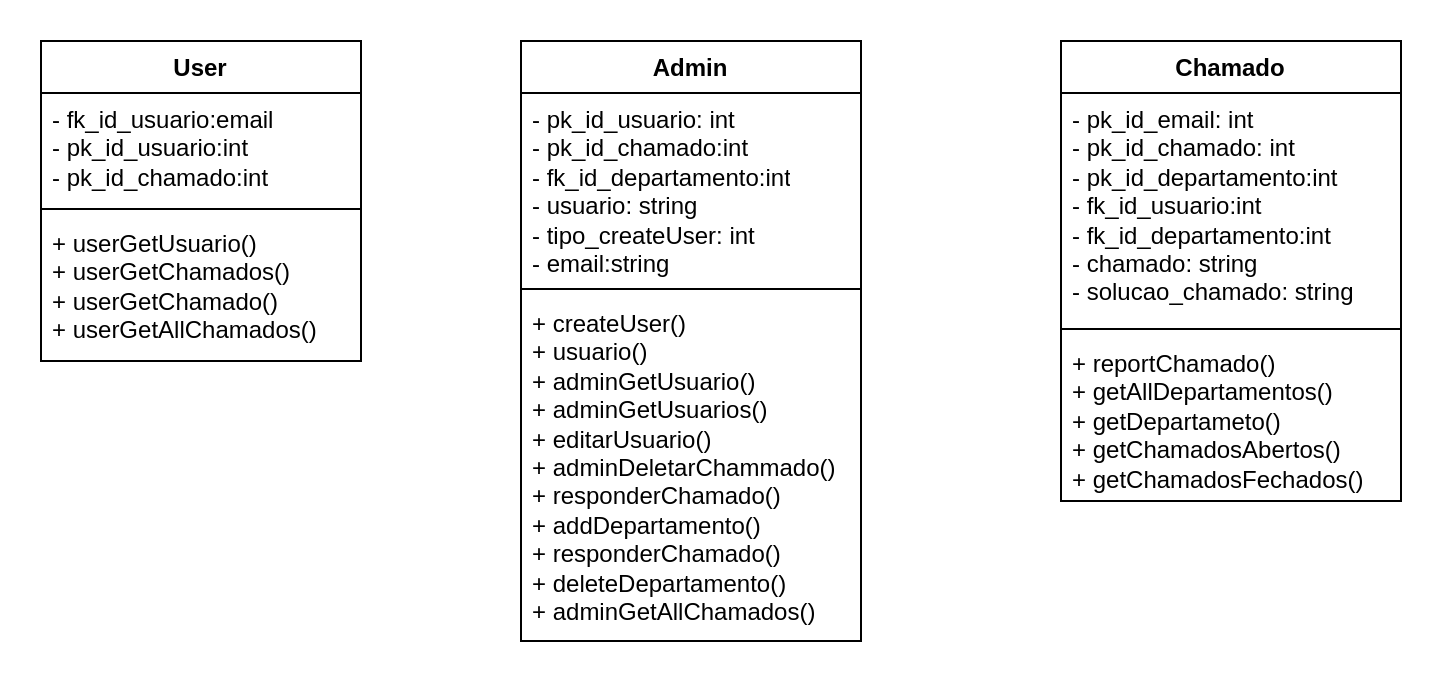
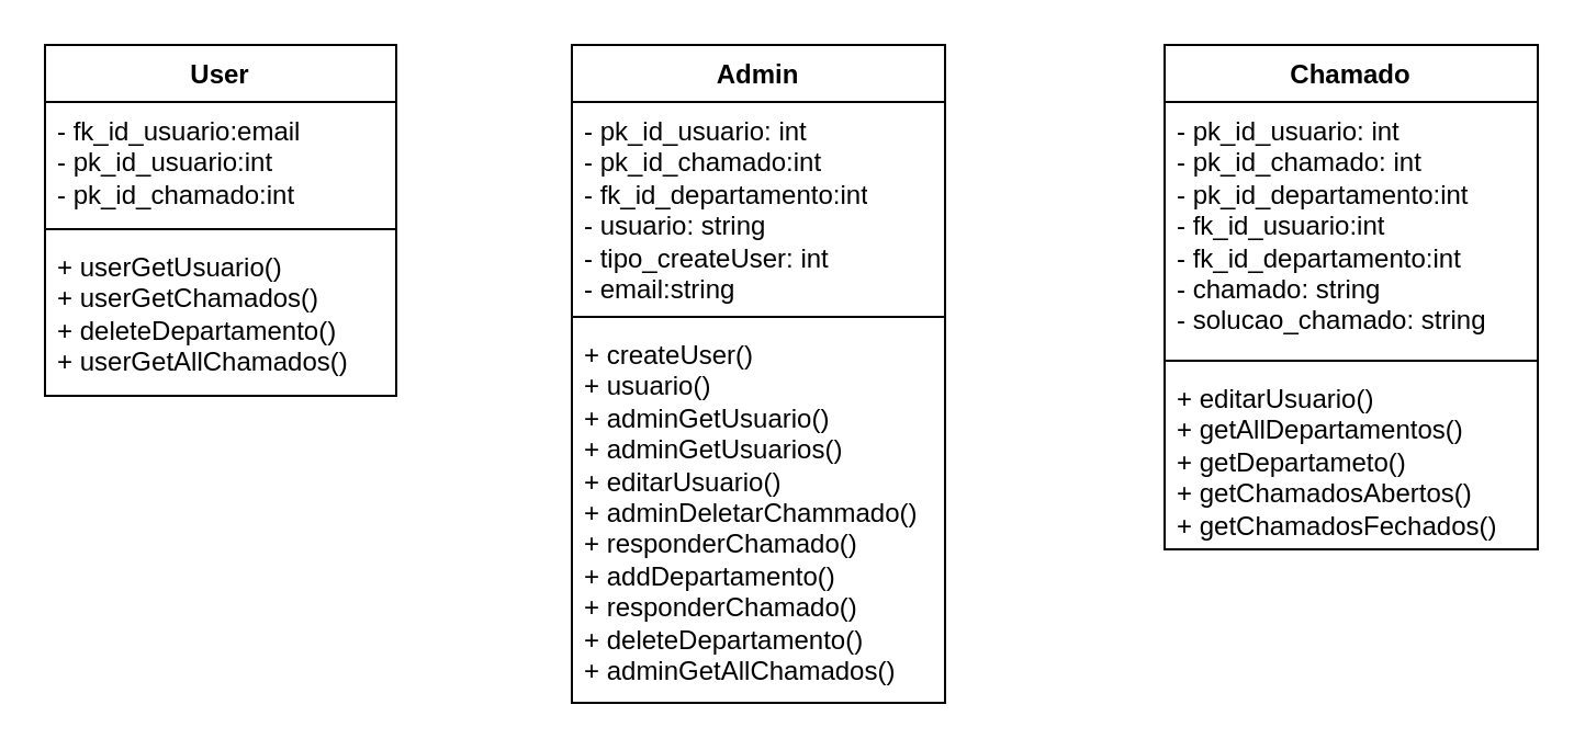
- <mxCell id="7" value="- pk_id_email: int&lt;div&gt;- pk_id_chamado: int&lt;/div&gt;&lt;div&gt;- pk_id_departamento:int&lt;/div&gt;&lt;div&gt;- fk_id_usuario:int&lt;/div&gt;&lt;div&gt;- fk_id_departamento:int&lt;/div&gt;&lt;div&gt;- chamado: string&lt;/div&gt;&lt;div&gt;- solucao_chamado: string&lt;/div&gt;" style="text;strokeColor=none;fillColor=none;align=left;verticalAlign=top;spacingLeft=4;spacingRight=4;overflow=hidden;rotatable=0;points=[[0,0.5],[1,0.5]];portConstraint=eastwest;whiteSpace=wrap;html=1;" vertex="1" parent="6"><mxGeometry y="26" width="170" height="114" as="geometry" /></mxCell>
+ <mxCell id="7" value="- pk_id_usuario: int&lt;div&gt;- pk_id_chamado: int&lt;/div&gt;&lt;div&gt;- pk_id_departamento:int&lt;/div&gt;&lt;div&gt;- fk_id_usuario:int&lt;/div&gt;&lt;div&gt;- fk_id_departamento:int&lt;/div&gt;&lt;div&gt;- chamado: string&lt;/div&gt;&lt;div&gt;- solucao_chamado: string&lt;/div&gt;" style="text;strokeColor=none;fillColor=none;align=left;verticalAlign=top;spacingLeft=4;spacingRight=4;overflow=hidden;rotatable=0;points=[[0,0.5],[1,0.5]];portConstraint=eastwest;whiteSpace=wrap;html=1;" vertex="1" parent="6"><mxGeometry y="26" width="170" height="114" as="geometry" /></mxCell>
- <mxCell id="13" value="+ userGetUsuario()&lt;div&gt;+ userGetChamados()&lt;/div&gt;&lt;div&gt;+ userGetChamado()&lt;/div&gt;&lt;div&gt;+ userGetAllChamados()&lt;/div&gt;" style="text;strokeColor=none;fillColor=none;align=left;verticalAlign=top;spacingLeft=4;spacingRight=4;overflow=hidden;rotatable=0;points=[[0,0.5],[1,0.5]];portConstraint=eastwest;whiteSpace=wrap;html=1;" vertex="1" parent="10"><mxGeometry y="88" width="160" height="72" as="geometry" /></mxCell>
+ <mxCell id="13" value="+ userGetUsuario()&lt;div&gt;+ userGetChamados()&lt;/div&gt;&lt;div&gt;+ deleteDepartamento()&lt;/div&gt;&lt;div&gt;+ userGetAllChamados()&lt;/div&gt;" style="text;strokeColor=none;fillColor=none;align=left;verticalAlign=top;spacingLeft=4;spacingRight=4;overflow=hidden;rotatable=0;points=[[0,0.5],[1,0.5]];portConstraint=eastwest;whiteSpace=wrap;html=1;" vertex="1" parent="10"><mxGeometry y="88" width="160" height="72" as="geometry" /></mxCell>
- <mxCell id="9" value="+ reportChamado()&lt;div&gt;+ getAllDepartamentos()&lt;/div&gt;&lt;div&gt;+ getDepartameto()&lt;/div&gt;&lt;div&gt;+ getChamadosAbertos()&lt;/div&gt;&lt;div&gt;+ getChamadosFechados()&lt;/div&gt;" style="text;strokeColor=none;fillColor=none;align=left;verticalAlign=top;spacingLeft=4;spacingRight=4;overflow=hidden;rotatable=0;points=[[0,0.5],[1,0.5]];portConstraint=eastwest;whiteSpace=wrap;html=1;" vertex="1" parent="6"><mxGeometry y="148" width="170" height="82" as="geometry" /></mxCell>
+ <mxCell id="9" value="+ editarUsuario()&lt;div&gt;+ getAllDepartamentos()&lt;/div&gt;&lt;div&gt;+ getDepartameto()&lt;/div&gt;&lt;div&gt;+ getChamadosAbertos()&lt;/div&gt;&lt;div&gt;+ getChamadosFechados()&lt;/div&gt;" style="text;strokeColor=none;fillColor=none;align=left;verticalAlign=top;spacingLeft=4;spacingRight=4;overflow=hidden;rotatable=0;points=[[0,0.5],[1,0.5]];portConstraint=eastwest;whiteSpace=wrap;html=1;" vertex="1" parent="6"><mxGeometry y="148" width="170" height="82" as="geometry" /></mxCell>
